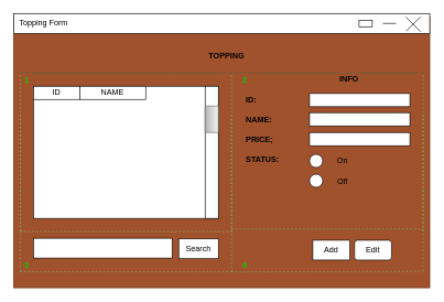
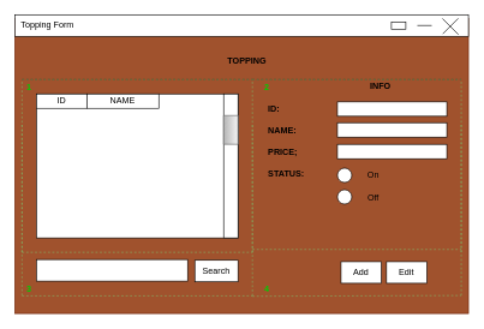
- <mxCell id="24" value="Edit" style="whiteSpace=wrap;html=1;strokeWidth=1;rounded=1;" parent="1" vertex="1"><mxGeometry x="536.21" y="363" width="56" height="30" as="geometry" /></mxCell>
+ <mxCell id="24" value="Edit" style="rounded=0;whiteSpace=wrap;html=1;strokeWidth=1;" parent="1" vertex="1"><mxGeometry x="536.21" y="363" width="56" height="30" as="geometry" /></mxCell>
